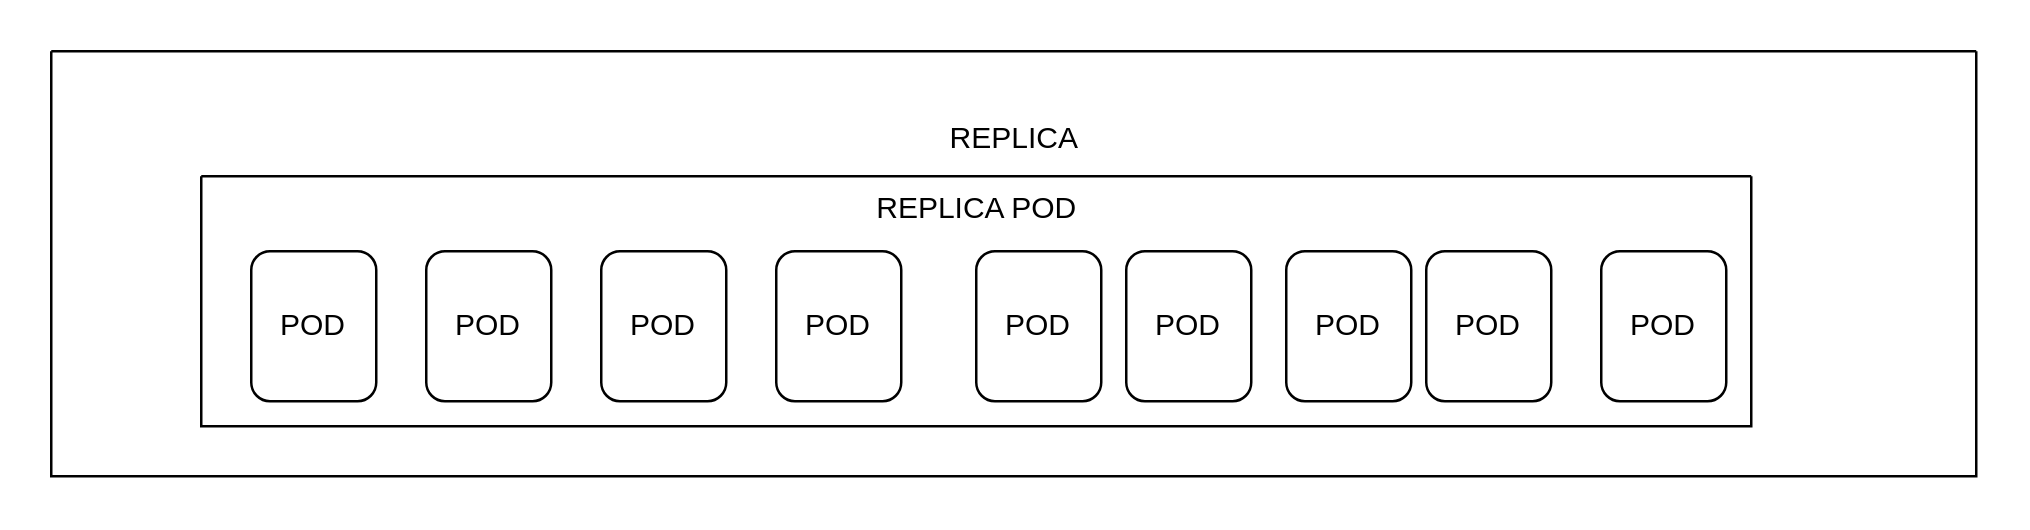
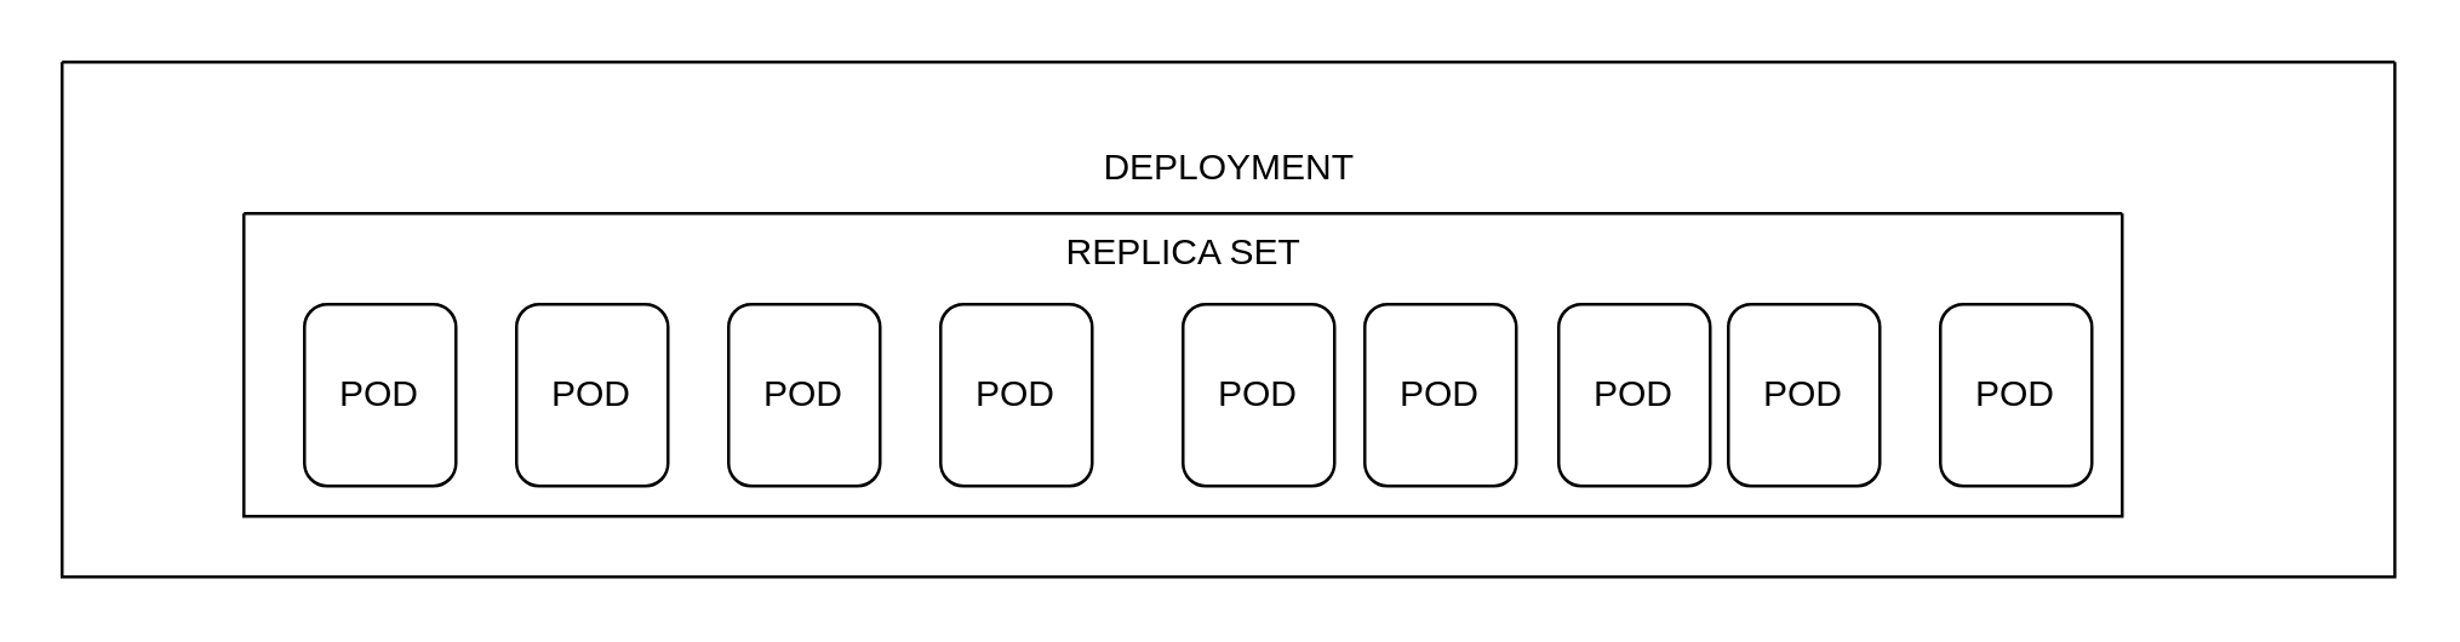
- <mxCell id="13" value="REPLICA" style="text;html=1;align=center;verticalAlign=middle;resizable=0;points=[];autosize=1;strokeColor=none;fillColor=none;" vertex="1" parent="3"><mxGeometry x="330" y="20" width="110" height="30" as="geometry" /></mxCell>
+ <mxCell id="13" value="DEPLOYMENT" style="text;html=1;align=center;verticalAlign=middle;resizable=0;points=[];autosize=1;strokeColor=none;fillColor=none;" vertex="1" parent="3"><mxGeometry x="330" y="20" width="110" height="30" as="geometry" /></mxCell>
- <mxCell id="15" value="REPLICA POD" style="text;html=1;align=center;verticalAlign=middle;resizable=0;points=[];autosize=1;strokeColor=none;fillColor=none;" vertex="1" parent="1"><mxGeometry x="340" y="68" width="100" height="30" as="geometry" /></mxCell>
+ <mxCell id="15" value="REPLICA SET" style="text;html=1;align=center;verticalAlign=middle;resizable=0;points=[];autosize=1;strokeColor=none;fillColor=none;" vertex="1" parent="1"><mxGeometry x="340" y="68" width="100" height="30" as="geometry" /></mxCell>
